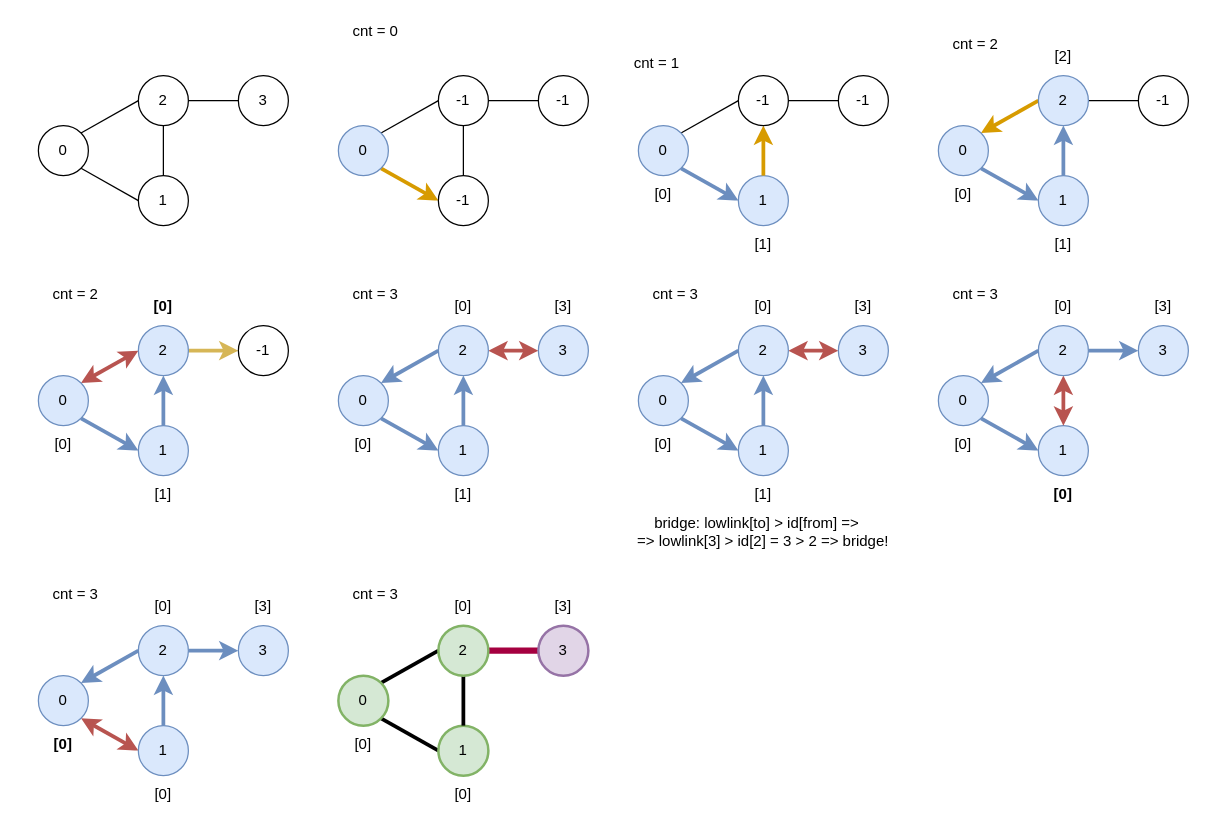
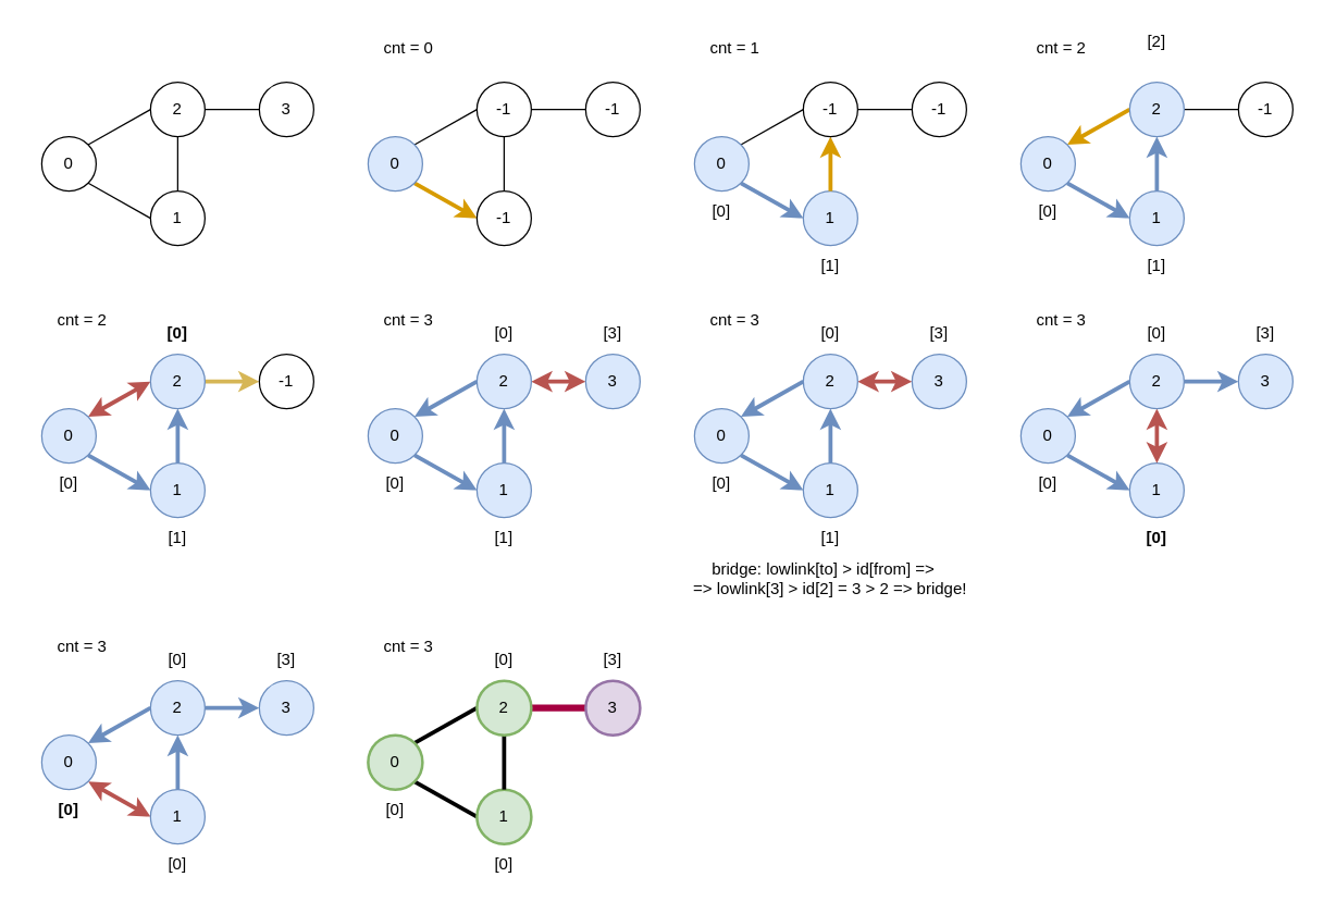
- <mxCell id="39" value="cnt = 0" style="text;html=1;strokeColor=none;fillColor=none;align=center;verticalAlign=middle;whiteSpace=wrap;rounded=0;" parent="1" vertex="1"><mxGeometry x="270" y="10" width="60" height="30" as="geometry" /></mxCell>
+ <mxCell id="39" value="cnt = 0" style="text;html=1;strokeColor=none;fillColor=none;align=center;verticalAlign=middle;whiteSpace=wrap;rounded=0;" parent="1" vertex="1"><mxGeometry x="270" y="20" width="60" height="30" as="geometry" /></mxCell>
- <mxCell id="38" value="[2]" style="text;html=1;strokeColor=none;fillColor=none;align=center;verticalAlign=middle;whiteSpace=wrap;rounded=0;" parent="1" vertex="1"><mxGeometry x="820" y="30" width="60" height="30" as="geometry" /></mxCell>
+ <mxCell id="38" value="[2]" style="text;html=1;strokeColor=none;fillColor=none;align=center;verticalAlign=middle;whiteSpace=wrap;rounded=0;" parent="1" vertex="1"><mxGeometry x="820" y="15" width="60" height="30" as="geometry" /></mxCell>
- <mxCell id="40" value="cnt = 1" style="text;html=1;strokeColor=none;fillColor=none;align=center;verticalAlign=middle;whiteSpace=wrap;rounded=0;" parent="1" vertex="1"><mxGeometry x="495" y="35" width="60" height="30" as="geometry" /></mxCell>
+ <mxCell id="40" value="cnt = 1" style="text;html=1;strokeColor=none;fillColor=none;align=center;verticalAlign=middle;whiteSpace=wrap;rounded=0;" parent="1" vertex="1"><mxGeometry x="510" y="20" width="60" height="30" as="geometry" /></mxCell>
